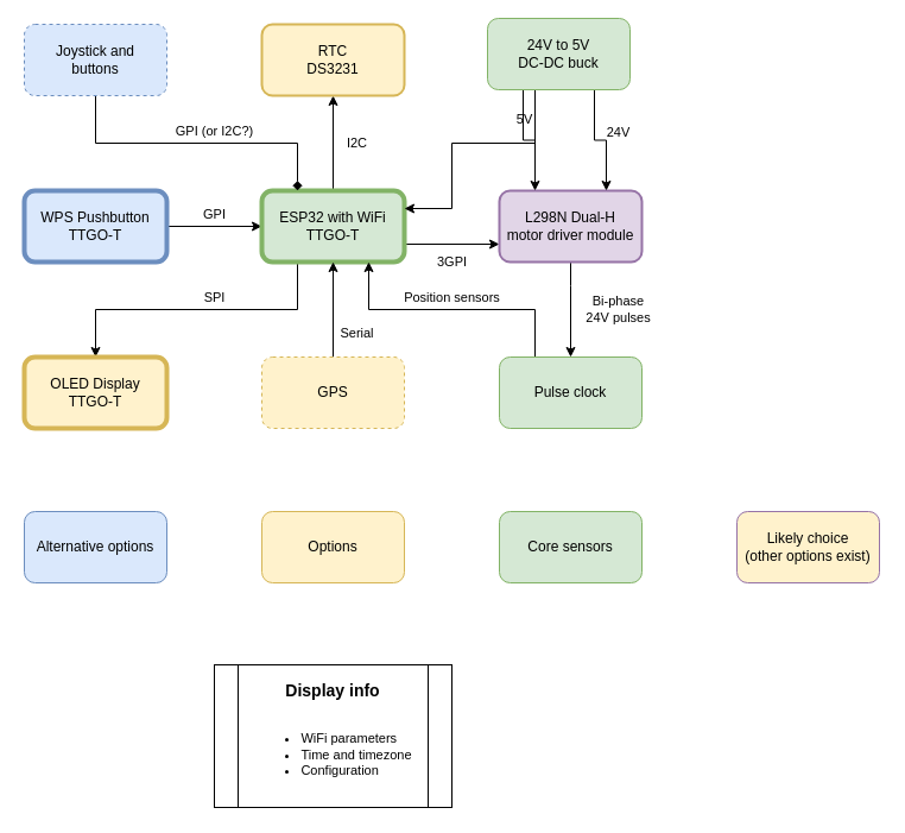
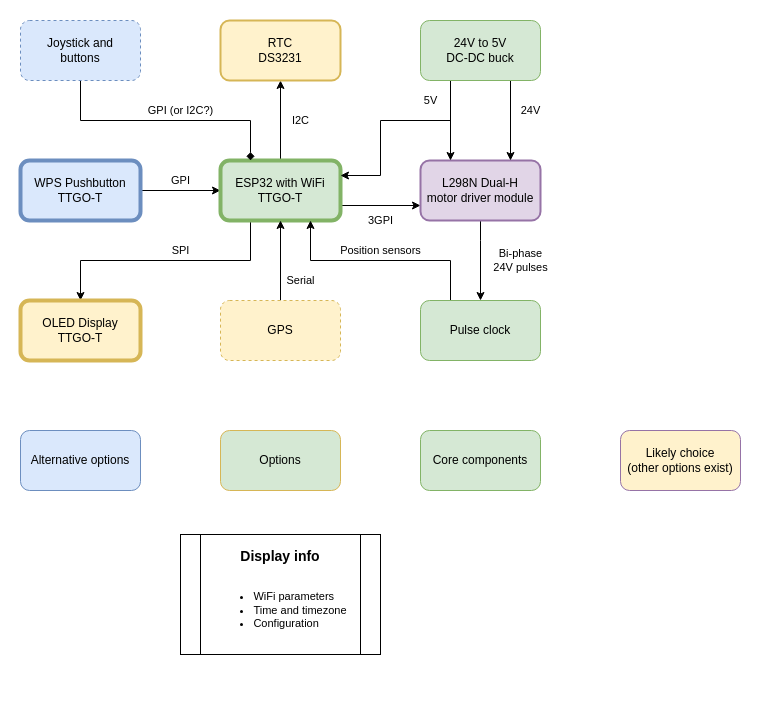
- <mxCell id="19" value="24V to 5V&lt;br&gt;DC-DC buck" style="rounded=1;whiteSpace=wrap;html=1;fillColor=#d5e8d4;strokeColor=#82b366;" parent="1" vertex="1"><mxGeometry x="410" y="15" width="120" height="60" as="geometry" /></mxCell>
+ <mxCell id="19" value="24V to 5V&lt;br&gt;DC-DC buck" style="rounded=1;whiteSpace=wrap;html=1;fillColor=#d5e8d4;strokeColor=#82b366;" parent="1" vertex="1"><mxGeometry x="420" y="20" width="120" height="60" as="geometry" /></mxCell>
- <mxCell id="21" value="Options" style="rounded=1;whiteSpace=wrap;html=1;fillColor=#fff2cc;strokeColor=#d6b656;" parent="1" vertex="1"><mxGeometry x="220" y="430" width="120" height="60" as="geometry" /></mxCell>
+ <mxCell id="21" value="Options" style="rounded=1;whiteSpace=wrap;html=1;fillColor=#d5e8d4;strokeColor=#d6b656;" parent="1" vertex="1"><mxGeometry x="220" y="430" width="120" height="60" as="geometry" /></mxCell>
- <mxCell id="22" value="Core sensors" style="rounded=1;whiteSpace=wrap;html=1;fillColor=#d5e8d4;strokeColor=#82b366;" parent="1" vertex="1"><mxGeometry x="420" y="430" width="120" height="60" as="geometry" /></mxCell>
+ <mxCell id="22" value="Core components" style="rounded=1;whiteSpace=wrap;html=1;fillColor=#d5e8d4;strokeColor=#82b366;" parent="1" vertex="1"><mxGeometry x="420" y="430" width="120" height="60" as="geometry" /></mxCell>
- <mxCell id="24" value="&lt;font&gt;&lt;b&gt;&lt;font style=&quot;font-size: 14px&quot;&gt;Display info&lt;/font&gt;&lt;/b&gt;&lt;br&gt;&lt;br&gt;&lt;ul style=&quot;font-size: 11px&quot;&gt;&lt;li style=&quot;text-align: left&quot;&gt;&lt;font&gt;WiFi parameters&lt;/font&gt;&lt;/li&gt;&lt;li style=&quot;text-align: left&quot;&gt;Time and timezone&lt;/li&gt;&lt;li style=&quot;text-align: left&quot;&gt;Configuration&lt;/li&gt;&lt;/ul&gt;&lt;/font&gt;" style="shape=process;whiteSpace=wrap;html=1;backgroundOutline=1;" parent="1" vertex="1"><mxGeometry x="180" y="559" width="200" height="120" as="geometry" /></mxCell>
+ <mxCell id="24" value="&lt;font&gt;&lt;b&gt;&lt;font style=&quot;font-size: 14px&quot;&gt;Display info&lt;/font&gt;&lt;/b&gt;&lt;br&gt;&lt;br&gt;&lt;ul style=&quot;font-size: 11px&quot;&gt;&lt;li style=&quot;text-align: left&quot;&gt;&lt;font&gt;WiFi parameters&lt;/font&gt;&lt;/li&gt;&lt;li style=&quot;text-align: left&quot;&gt;Time and timezone&lt;/li&gt;&lt;li style=&quot;text-align: left&quot;&gt;Configuration&lt;/li&gt;&lt;/ul&gt;&lt;/font&gt;" style="shape=process;whiteSpace=wrap;html=1;backgroundOutline=1;" parent="1" vertex="1"><mxGeometry x="180" y="534" width="200" height="120" as="geometry" /></mxCell>
